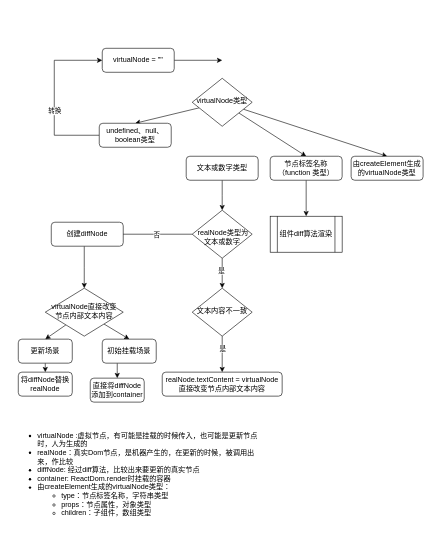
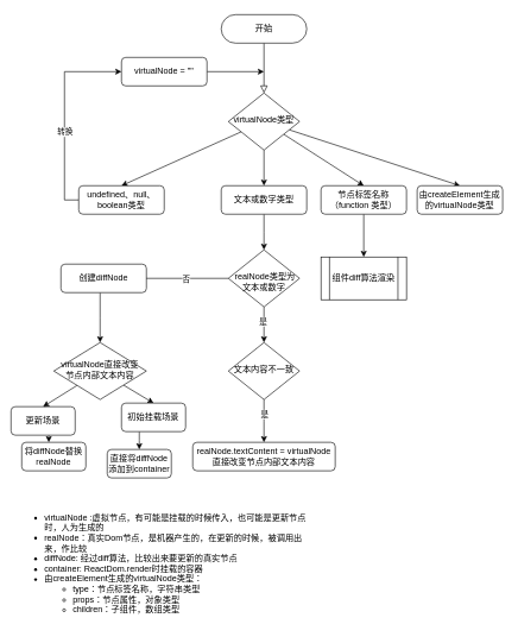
+ <mxCell id="3" value="开始" style="rounded=1;whiteSpace=wrap;html=1;fontSize=12;glass=0;strokeWidth=1;shadow=0;arcSize=50;" parent="1" vertex="1"><mxGeometry x="310" y="20" width="120" height="40" as="geometry" /></mxCell>
+ <mxCell id="2" value="" style="rounded=0;html=1;jettySize=auto;orthogonalLoop=1;fontSize=11;endArrow=block;endFill=0;endSize=8;strokeWidth=1;shadow=0;labelBackgroundColor=none;edgeStyle=orthogonalEdgeStyle;" parent="1" source="3" target="8" edge="1"><mxGeometry relative="1" as="geometry" /></mxCell>
- <mxCell id="11" value="&lt;span&gt;undefined、null、&lt;/span&gt;&lt;br style=&quot;box-sizing: border-box ; margin: 0px ; padding: 0px&quot;&gt;&lt;span&gt;boolean类型&lt;/span&gt;" style="rounded=1;whiteSpace=wrap;html=1;fontSize=12;glass=0;strokeWidth=1;shadow=0;" vertex="1" parent="1"><mxGeometry x="165" y="205" width="120" height="40" as="geometry" /></mxCell>
+ <mxCell id="11" value="&lt;span&gt;undefined、null、&lt;/span&gt;&lt;br style=&quot;box-sizing: border-box ; margin: 0px ; padding: 0px&quot;&gt;&lt;span&gt;boolean类型&lt;/span&gt;" style="rounded=1;whiteSpace=wrap;html=1;fontSize=12;glass=0;strokeWidth=1;shadow=0;" vertex="1" parent="1"><mxGeometry x="110" y="260" width="120" height="40" as="geometry" /></mxCell>
+ <mxCell id="4" style="edgeStyle=orthogonalEdgeStyle;rounded=0;orthogonalLoop=1;jettySize=auto;html=1;entryX=0.5;entryY=0;entryDx=0;entryDy=0;" edge="1" parent="1" source="8" target="13"><mxGeometry relative="1" as="geometry" /></mxCell>
- <mxCell id="25" value="更新场景" style="rounded=1;whiteSpace=wrap;html=1;fontSize=12;glass=0;strokeWidth=1;shadow=0;" vertex="1" parent="1"><mxGeometry x="30" y="565" width="90" height="40" as="geometry" /></mxCell>
+ <mxCell id="25" value="更新场景" style="rounded=1;whiteSpace=wrap;html=1;fontSize=12;glass=0;strokeWidth=1;shadow=0;" vertex="1" parent="1"><mxGeometry x="15" y="570" width="90" height="40" as="geometry" /></mxCell>
